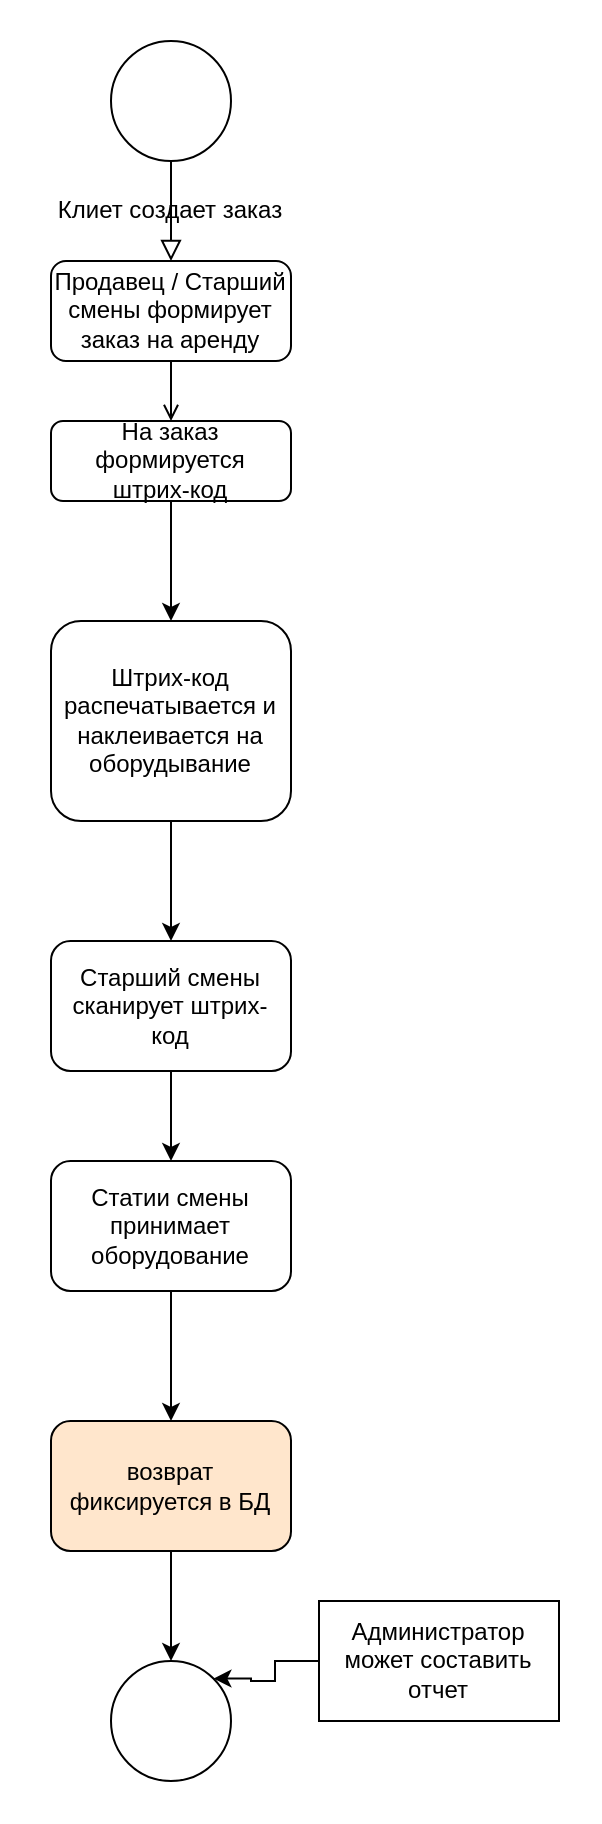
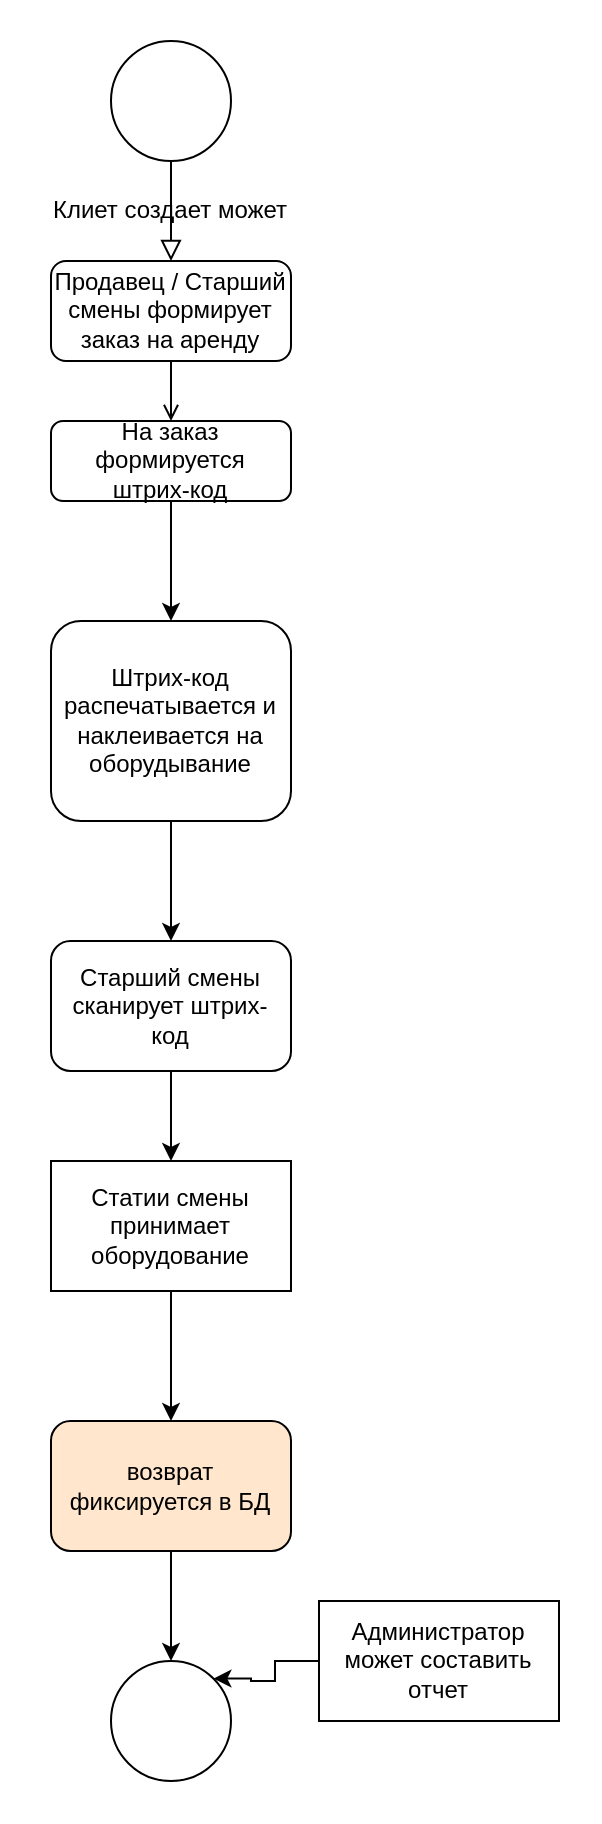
- <mxCell id="10" value="Клиет создает заказ" style="text;html=1;strokeColor=none;fillColor=none;align=center;verticalAlign=middle;whiteSpace=wrap;rounded=0;" vertex="1" parent="1"><mxGeometry x="20" y="90" width="130" height="30" as="geometry" /></mxCell>
+ <mxCell id="10" value="Клиет создает может" style="text;html=1;strokeColor=none;fillColor=none;align=center;verticalAlign=middle;whiteSpace=wrap;rounded=0;" vertex="1" parent="1"><mxGeometry x="20" y="90" width="130" height="30" as="geometry" /></mxCell>
- <mxCell id="14" value="&lt;div&gt;Статии смены&lt;/div&gt;&lt;div&gt;принимает&lt;/div&gt;&lt;div&gt;оборудование&lt;/div&gt;" style="rounded=1;whiteSpace=wrap;html=1;fontSize=12;glass=0;strokeWidth=1;shadow=0;" vertex="1" parent="1"><mxGeometry x="25" y="580" width="120" height="65" as="geometry" /></mxCell>
+ <mxCell id="14" value="&lt;div&gt;Статии смены&lt;/div&gt;&lt;div&gt;принимает&lt;/div&gt;&lt;div&gt;оборудование&lt;/div&gt;" style="whiteSpace=wrap;html=1;fontSize=12;glass=0;strokeWidth=1;shadow=0;rounded=0;" vertex="1" parent="1"><mxGeometry x="25" y="580" width="120" height="65" as="geometry" /></mxCell>
